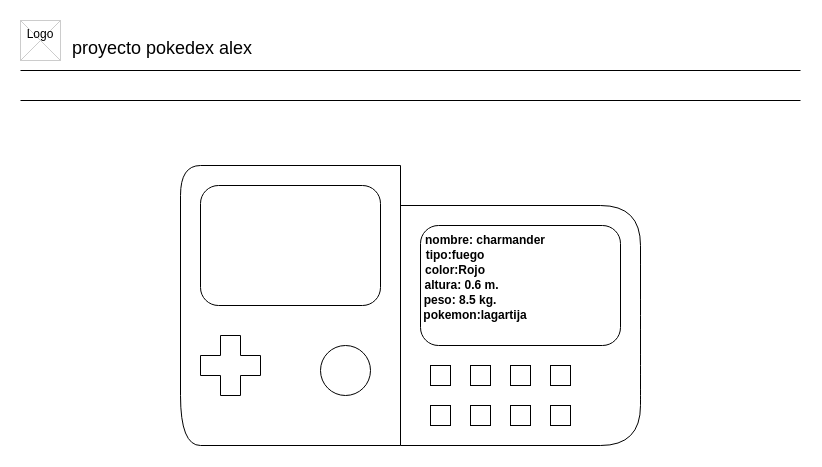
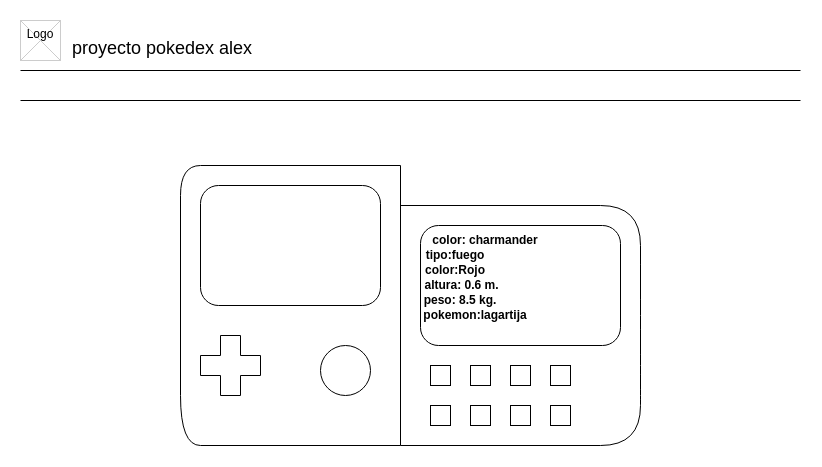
- <mxCell id="42" value="nombre: charmander" style="text;html=1;strokeColor=none;fillColor=none;align=center;verticalAlign=middle;whiteSpace=wrap;rounded=0;fontStyle=1" vertex="1" parent="1"><mxGeometry x="420" y="225" width="130" height="30" as="geometry" /></mxCell>
+ <mxCell id="42" value="color: charmander" style="text;html=1;strokeColor=none;fillColor=none;align=center;verticalAlign=middle;whiteSpace=wrap;rounded=0;fontStyle=1" vertex="1" parent="1"><mxGeometry x="420" y="225" width="130" height="30" as="geometry" /></mxCell>
